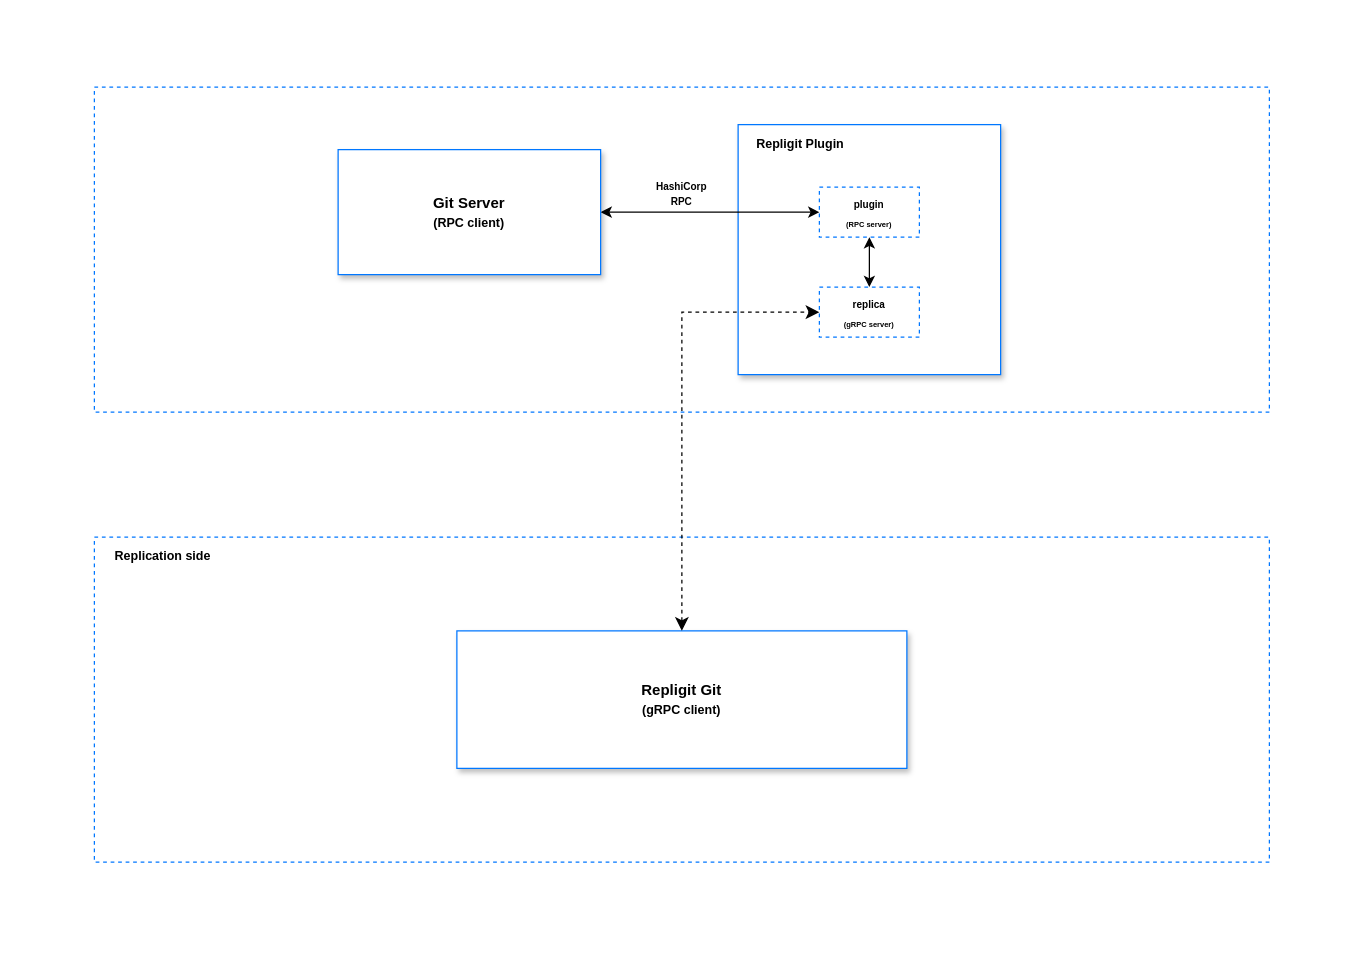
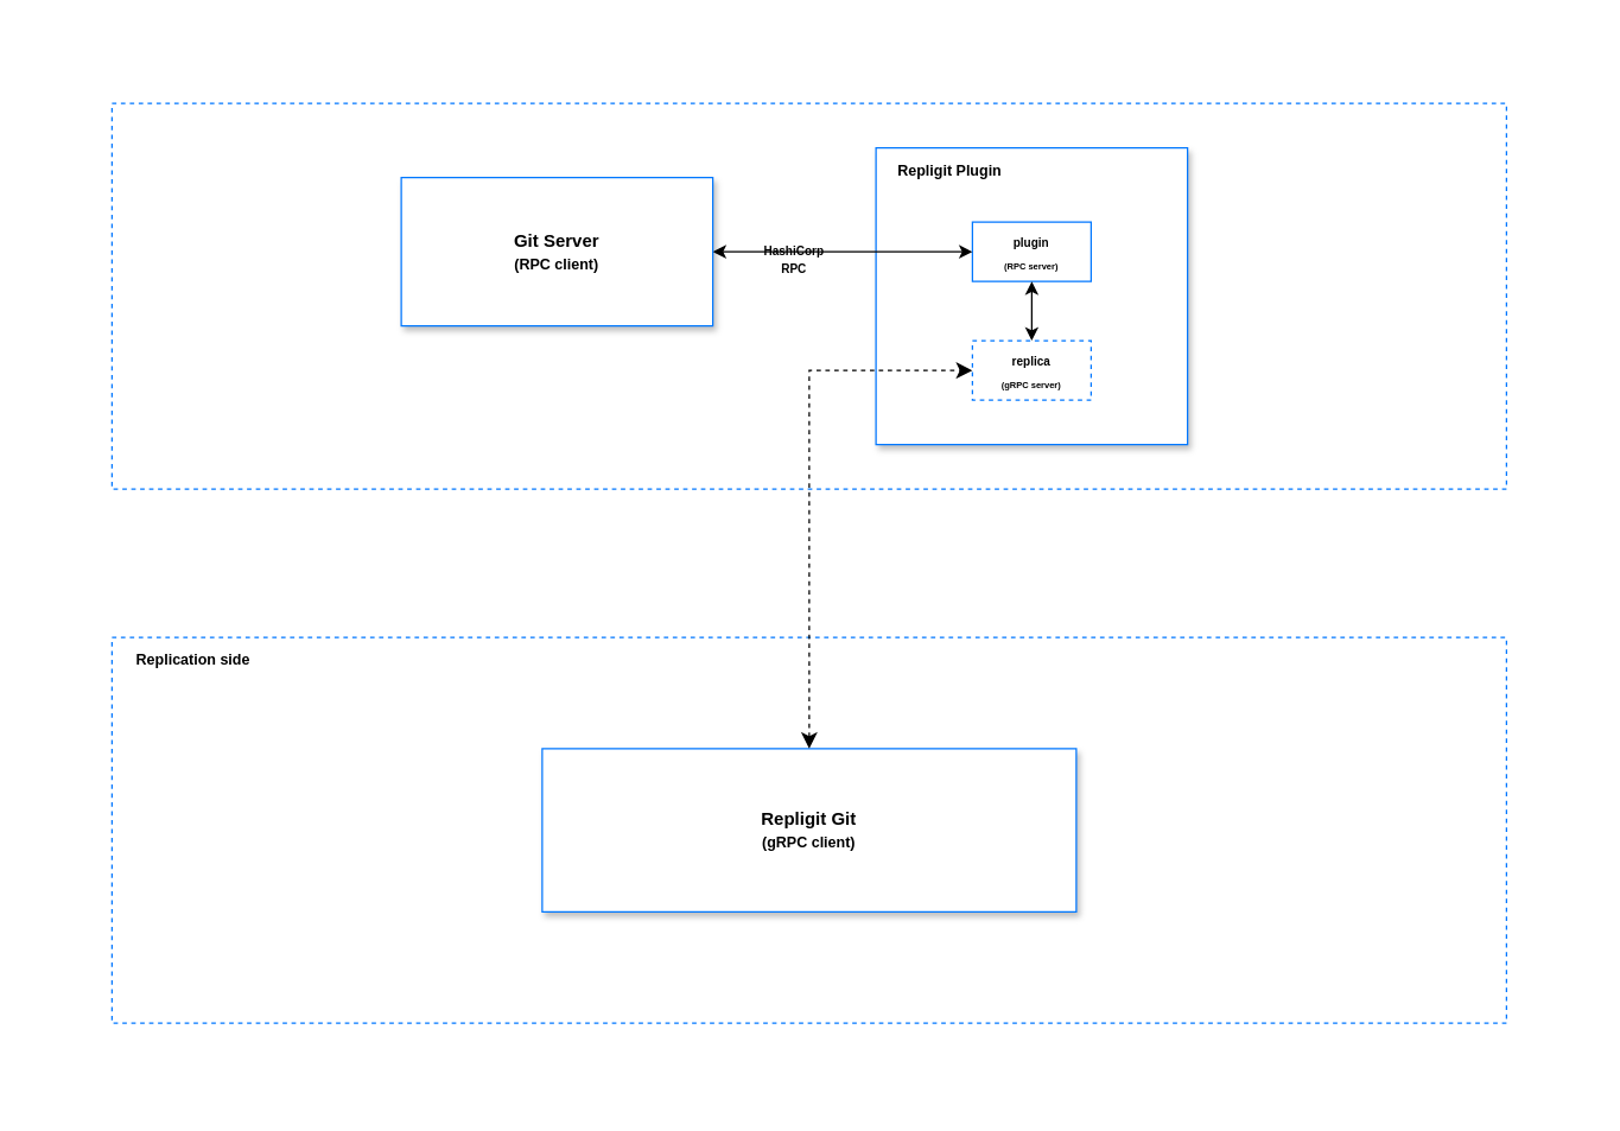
- <mxCell id="14" value="&lt;b&gt;&lt;font style=&quot;font-size: 8px;&quot;&gt;HashiCorp&lt;br&gt;RPC&lt;/font&gt;&lt;br&gt;&lt;/b&gt;" style="text;html=1;strokeColor=none;fillColor=none;align=center;verticalAlign=middle;whiteSpace=wrap;rounded=0;shadow=0;dashed=1;fontSize=10;" vertex="1" parent="1"><mxGeometry x="520" y="139" width="50" height="30" as="geometry" /></mxCell>
+ <mxCell id="14" value="&lt;b&gt;&lt;font style=&quot;font-size: 8px;&quot;&gt;HashiCorp&lt;br&gt;RPC&lt;/font&gt;&lt;br&gt;&lt;/b&gt;" style="text;html=1;strokeColor=none;fillColor=none;align=center;verticalAlign=middle;whiteSpace=wrap;rounded=0;shadow=0;dashed=1;fontSize=10;" vertex="1" parent="1"><mxGeometry x="510" y="159" width="50" height="30" as="geometry" /></mxCell>
- <mxCell id="9" value="&lt;font style=&quot;&quot;&gt;&lt;b style=&quot;&quot;&gt;&lt;span style=&quot;font-size: 8px;&quot;&gt;plugin&lt;/span&gt;&lt;br&gt;&lt;font style=&quot;font-size: 6px;&quot;&gt;(RPC server)&lt;/font&gt;&lt;/b&gt;&lt;br&gt;&lt;/font&gt;" style="rounded=0;whiteSpace=wrap;html=1;dashed=1;strokeColor=#0077FF;" vertex="1" parent="1"><mxGeometry x="655" y="149" width="80" height="40" as="geometry" /></mxCell>
+ <mxCell id="9" value="&lt;font style=&quot;&quot;&gt;&lt;b style=&quot;&quot;&gt;&lt;span style=&quot;font-size: 8px;&quot;&gt;plugin&lt;/span&gt;&lt;br&gt;&lt;font style=&quot;font-size: 6px;&quot;&gt;(RPC server)&lt;/font&gt;&lt;/b&gt;&lt;br&gt;&lt;/font&gt;" style="rounded=0;whiteSpace=wrap;html=1;dashed=0;strokeColor=#0077FF;" vertex="1" parent="1"><mxGeometry x="655" y="149" width="80" height="40" as="geometry" /></mxCell>
